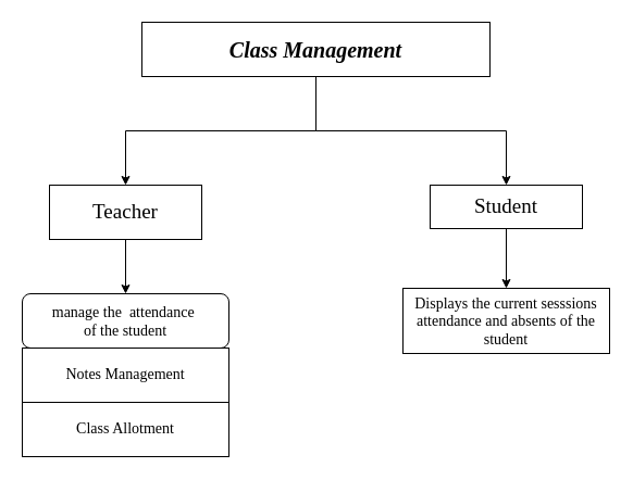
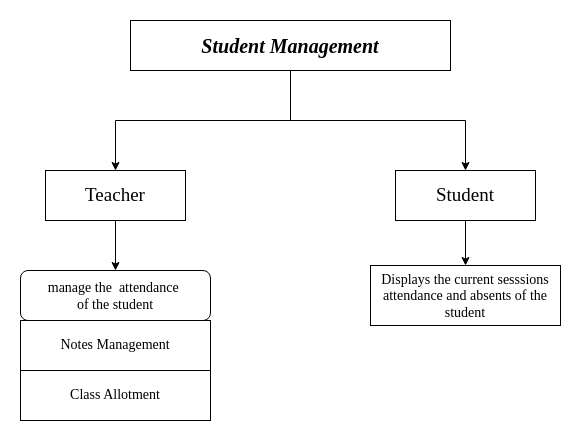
- <mxCell id="4" value="&lt;b&gt;&lt;i&gt;&lt;font face=&quot;Verdana&quot; style=&quot;font-size: 20px;&quot;&gt;Class Management&lt;/font&gt;&lt;/i&gt;&lt;/b&gt;" style="rounded=0;whiteSpace=wrap;html=1;" vertex="1" parent="1"><mxGeometry x="130" y="20" width="320" height="50" as="geometry" /></mxCell>
+ <mxCell id="4" value="&lt;b&gt;&lt;i&gt;&lt;font face=&quot;Verdana&quot; style=&quot;font-size: 20px;&quot;&gt;Student Management&lt;/font&gt;&lt;/i&gt;&lt;/b&gt;" style="rounded=0;whiteSpace=wrap;html=1;" vertex="1" parent="1"><mxGeometry x="130" y="20" width="320" height="50" as="geometry" /></mxCell>
- <mxCell id="8" value="&lt;font face=&quot;Verdana&quot; style=&quot;font-size: 19px;&quot;&gt;Student&lt;/font&gt;" style="rounded=0;whiteSpace=wrap;html=1;" vertex="1" parent="1"><mxGeometry x="395" y="170" width="140" height="40" as="geometry" /></mxCell>
+ <mxCell id="8" value="&lt;font face=&quot;Verdana&quot; style=&quot;font-size: 19px;&quot;&gt;Student&lt;/font&gt;" style="rounded=0;whiteSpace=wrap;html=1;" vertex="1" parent="1"><mxGeometry x="395" y="170" width="140" height="50" as="geometry" /></mxCell>
